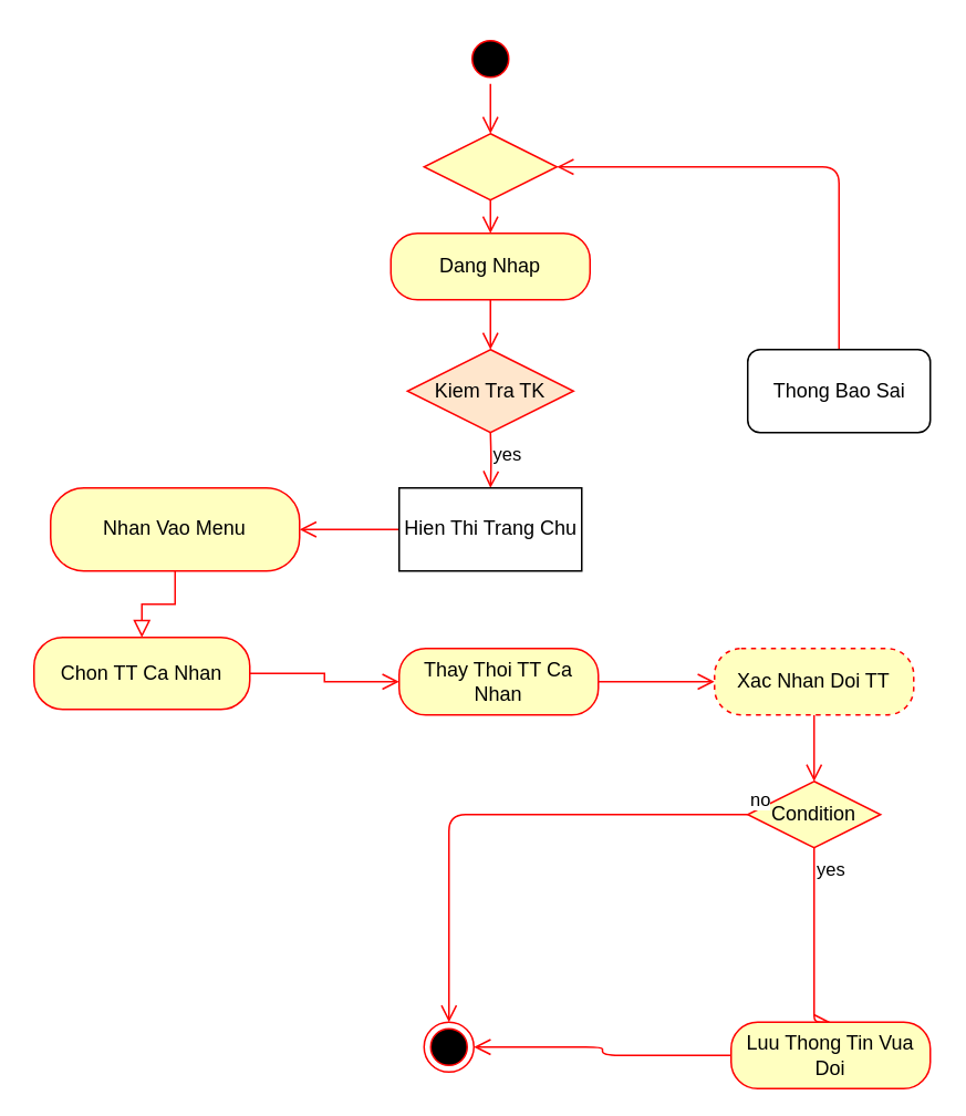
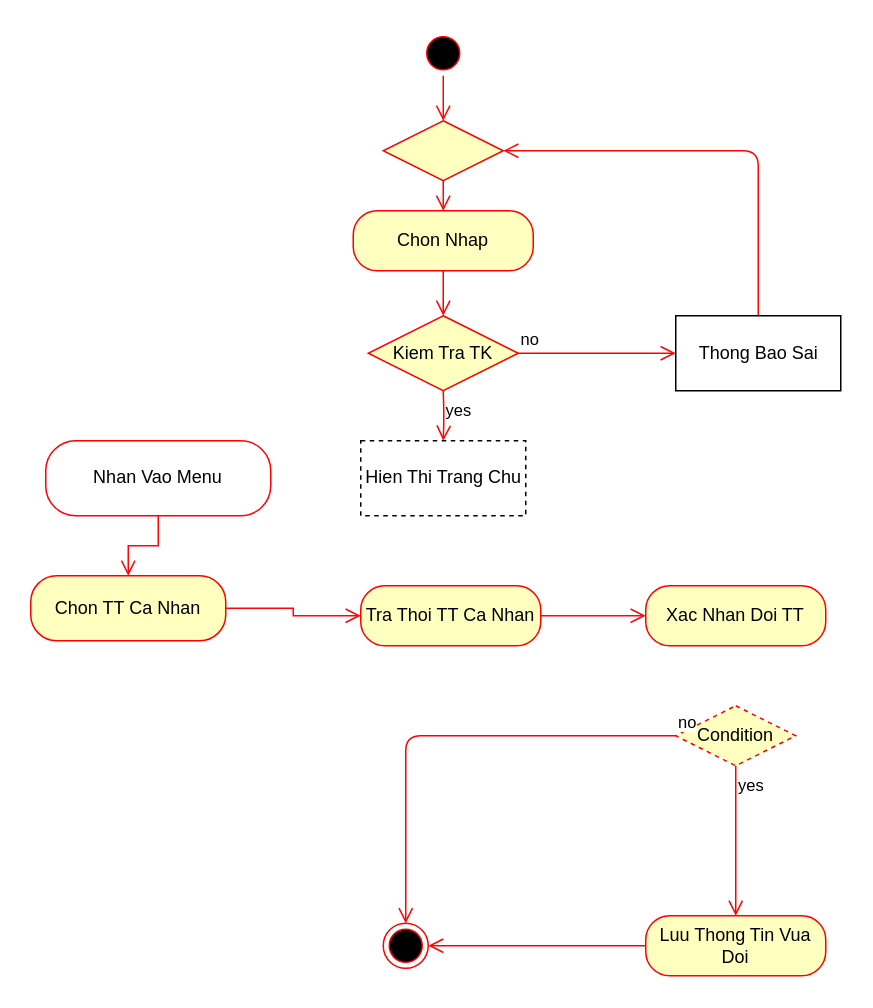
- <mxCell id="4" value="&lt;div&gt;Dang Nhap&lt;br&gt;&lt;/div&gt;" style="rounded=1;whiteSpace=wrap;html=1;arcSize=40;fontColor=#000000;fillColor=#ffffc0;strokeColor=#ff0000;" vertex="1" parent="1"><mxGeometry x="235" y="140" width="120" height="40" as="geometry" /></mxCell>
+ <mxCell id="4" value="&lt;div&gt;Chon Nhap&lt;br&gt;&lt;/div&gt;" style="rounded=1;whiteSpace=wrap;html=1;arcSize=40;fontColor=#000000;fillColor=#ffffc0;strokeColor=#ff0000;" vertex="1" parent="1"><mxGeometry x="235" y="140" width="120" height="40" as="geometry" /></mxCell>
- <mxCell id="6" value="Kiem Tra TK" style="rhombus;whiteSpace=wrap;html=1;fillColor=#ffe6cc;strokeColor=#ff0000;" vertex="1" parent="1"><mxGeometry x="245" y="210" width="100" height="50" as="geometry" /></mxCell>
+ <mxCell id="6" value="Kiem Tra TK" style="rhombus;whiteSpace=wrap;html=1;fillColor=#ffffc0;strokeColor=#ff0000;" vertex="1" parent="1"><mxGeometry x="245" y="210" width="100" height="50" as="geometry" /></mxCell>
+ <mxCell id="7" value="no" style="edgeStyle=orthogonalEdgeStyle;html=1;align=left;verticalAlign=bottom;endArrow=open;endSize=8;strokeColor=#ff0000;entryX=0;entryY=0.5;entryDx=0;entryDy=0;" edge="1" parent="1" source="6" target="9"><mxGeometry x="-1" relative="1" as="geometry"><mxPoint x="440" y="240" as="targetPoint" /><Array as="points"><mxPoint x="430" y="235" /><mxPoint x="430" y="235" /></Array></mxGeometry></mxCell>
- <mxCell id="9" value="Thong Bao Sai" style="html=1;rounded=1;" vertex="1" parent="1"><mxGeometry x="450" y="210" width="110" height="50" as="geometry" /></mxCell>
+ <mxCell id="9" value="Thong Bao Sai" style="html=1;" vertex="1" parent="1"><mxGeometry x="450" y="210" width="110" height="50" as="geometry" /></mxCell>
- <mxCell id="14" value="Nhan Vao Menu" style="rounded=1;whiteSpace=wrap;html=1;arcSize=40;fontColor=#000000;fillColor=#ffffc0;strokeColor=#ff0000;" vertex="1" parent="1"><mxGeometry x="30" y="293.33" width="150" height="50" as="geometry" /></mxCell>
+ <mxCell id="14" value="Nhan Vao Menu" style="rounded=1;whiteSpace=wrap;html=1;arcSize=40;fontColor=#000000;fillColor=#ffffff;strokeColor=#ff0000;" vertex="1" parent="1"><mxGeometry x="30" y="293.33" width="150" height="50" as="geometry" /></mxCell>
- <mxCell id="18" style="edgeStyle=orthogonalEdgeStyle;rounded=0;orthogonalLoop=1;jettySize=auto;html=1;exitX=0;exitY=0.5;exitDx=0;exitDy=0;entryX=1;entryY=0.5;entryDx=0;entryDy=0;endArrow=open;endFill=0;endSize=8;strokeColor=#FF0505;" edge="1" parent="1" source="19" target="14"><mxGeometry relative="1" as="geometry" /></mxCell>
- <mxCell id="19" value="Hien Thi Trang Chu" style="html=1;" vertex="1" parent="1"><mxGeometry x="240" y="293.33" width="110" height="50" as="geometry" /></mxCell>
+ <mxCell id="19" value="Hien Thi Trang Chu" style="html=1;dashed=1;" vertex="1" parent="1"><mxGeometry x="240" y="293.33" width="110" height="50" as="geometry" /></mxCell>
- <mxCell id="13" style="edgeStyle=orthogonalEdgeStyle;rounded=0;orthogonalLoop=1;jettySize=auto;html=1;exitX=0.5;exitY=1;exitDx=0;exitDy=0;entryX=0.5;entryY=0;entryDx=0;entryDy=0;endArrow=block;endFill=0;endSize=8;strokeColor=#FF0505;" edge="1" parent="1" source="14" target="16"><mxGeometry relative="1" as="geometry" /></mxCell>
+ <mxCell id="13" style="edgeStyle=orthogonalEdgeStyle;rounded=0;orthogonalLoop=1;jettySize=auto;html=1;exitX=0.5;exitY=1;exitDx=0;exitDy=0;entryX=0.5;entryY=0;entryDx=0;entryDy=0;endArrow=open;endFill=0;endSize=8;strokeColor=#FF0505;" edge="1" parent="1" source="14" target="16"><mxGeometry relative="1" as="geometry" /></mxCell>
- <mxCell id="21" value="Thay Thoi TT Ca Nhan" style="rounded=1;whiteSpace=wrap;html=1;arcSize=40;fontColor=#000000;fillColor=#ffffc0;strokeColor=#ff0000;" vertex="1" parent="1"><mxGeometry x="240" y="390" width="120" height="40" as="geometry" /></mxCell>
+ <mxCell id="21" value="Tra Thoi TT Ca Nhan" style="rounded=1;whiteSpace=wrap;html=1;arcSize=40;fontColor=#000000;fillColor=#ffffc0;strokeColor=#ff0000;" vertex="1" parent="1"><mxGeometry x="240" y="390" width="120" height="40" as="geometry" /></mxCell>
- <mxCell id="23" value="Xac Nhan Doi TT" style="rounded=1;whiteSpace=wrap;html=1;arcSize=40;fontColor=#000000;fillColor=#ffffc0;strokeColor=#ff0000;dashed=1;" vertex="1" parent="1"><mxGeometry x="430" y="390" width="120" height="40" as="geometry" /></mxCell>
+ <mxCell id="23" value="Xac Nhan Doi TT" style="rounded=1;whiteSpace=wrap;html=1;arcSize=40;fontColor=#000000;fillColor=#ffffc0;strokeColor=#ff0000;" vertex="1" parent="1"><mxGeometry x="430" y="390" width="120" height="40" as="geometry" /></mxCell>
- <mxCell id="22" style="edgeStyle=orthogonalEdgeStyle;rounded=0;orthogonalLoop=1;jettySize=auto;html=1;exitX=0.5;exitY=1;exitDx=0;exitDy=0;entryX=0.5;entryY=0;entryDx=0;entryDy=0;endArrow=open;endFill=0;endSize=8;strokeColor=#FF0505;" edge="1" parent="1" source="23" target="24"><mxGeometry relative="1" as="geometry" /></mxCell>
- <mxCell id="24" value="Condition" style="rhombus;whiteSpace=wrap;html=1;fillColor=#ffffc0;strokeColor=#ff0000;" vertex="1" parent="1"><mxGeometry x="450" y="470" width="80" height="40" as="geometry" /></mxCell>
+ <mxCell id="24" value="Condition" style="rhombus;whiteSpace=wrap;html=1;fillColor=#ffffc0;strokeColor=#ff0000;dashed=1;" vertex="1" parent="1"><mxGeometry x="450" y="470" width="80" height="40" as="geometry" /></mxCell>
- <mxCell id="27" value="&lt;div&gt;Luu Thong Tin Vua&lt;/div&gt;&lt;div&gt;Doi&lt;br&gt;&lt;/div&gt;" style="rounded=1;whiteSpace=wrap;html=1;arcSize=40;fontColor=#000000;fillColor=#ffffc0;strokeColor=#ff0000;" vertex="1" parent="1"><mxGeometry x="440" y="615" width="120" height="40" as="geometry" /></mxCell>
+ <mxCell id="27" value="&lt;div&gt;Luu Thong Tin Vua&lt;/div&gt;&lt;div&gt;Doi&lt;br&gt;&lt;/div&gt;" style="rounded=1;whiteSpace=wrap;html=1;arcSize=40;fontColor=#000000;fillColor=#ffffc0;strokeColor=#ff0000;" vertex="1" parent="1"><mxGeometry x="430" y="610" width="120" height="40" as="geometry" /></mxCell>
